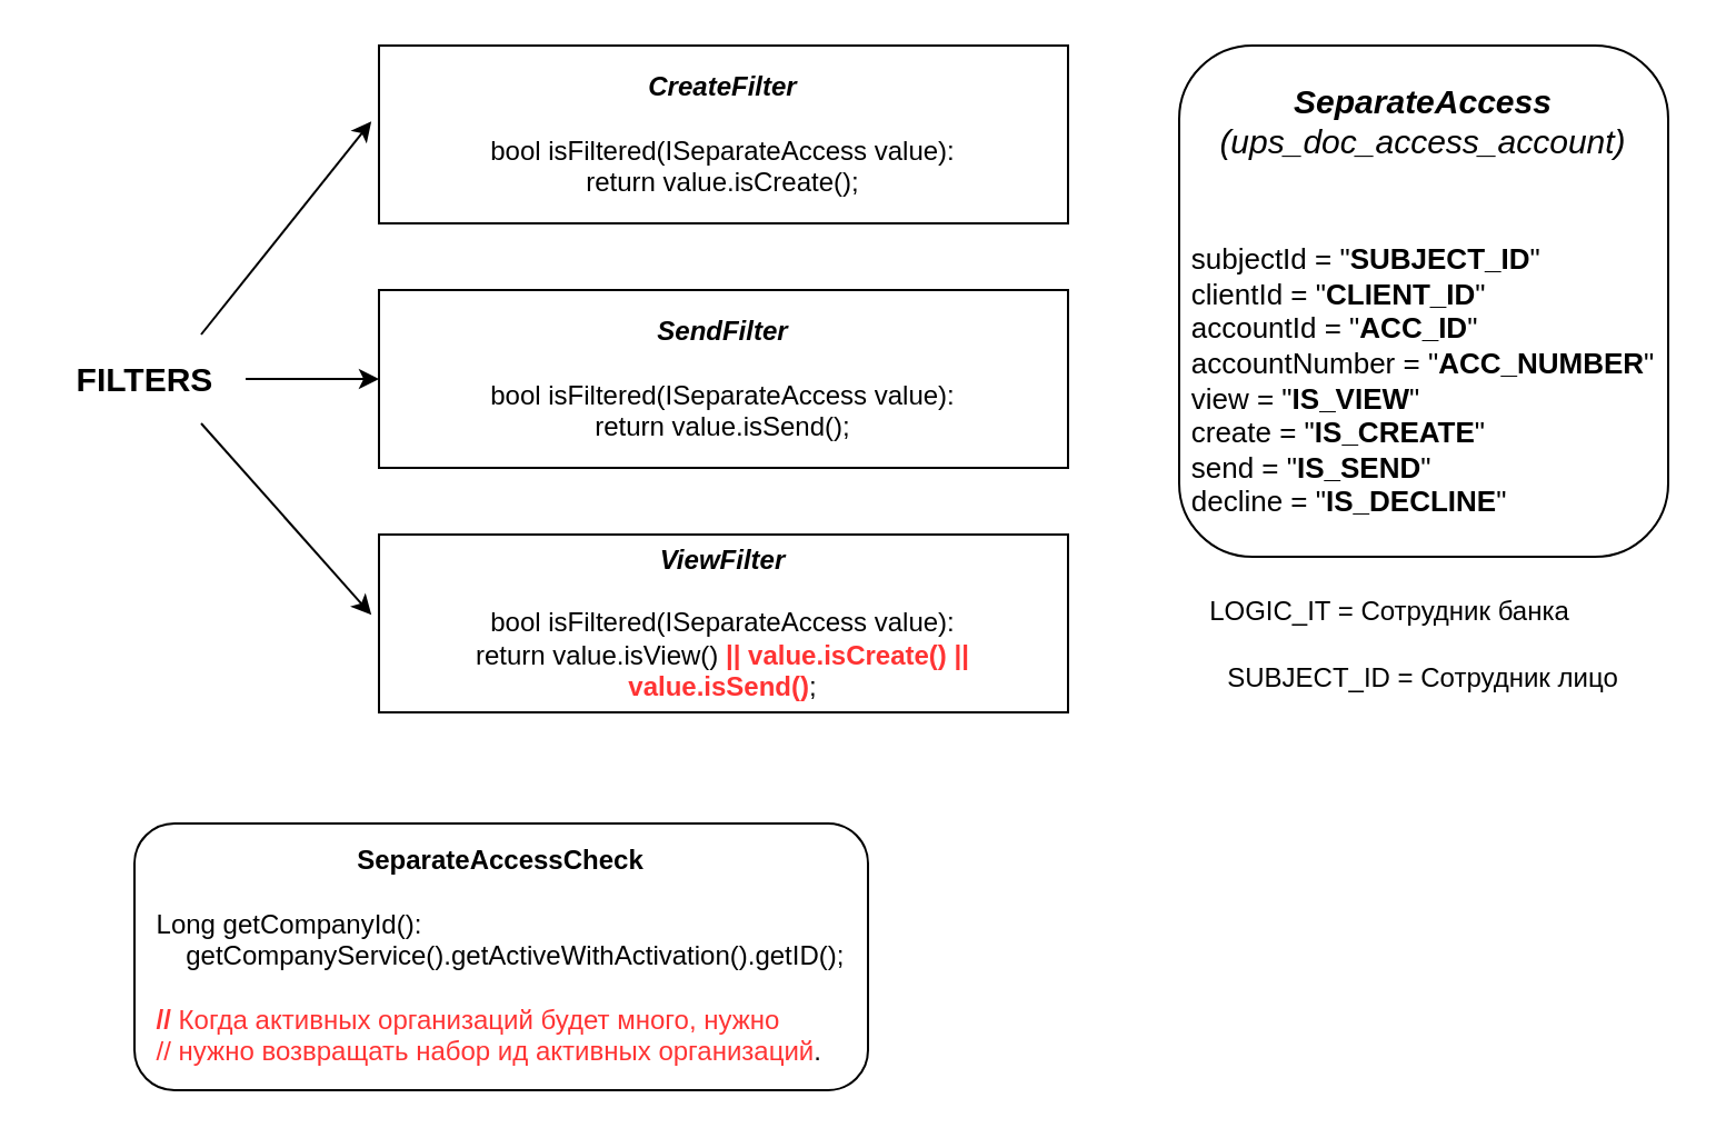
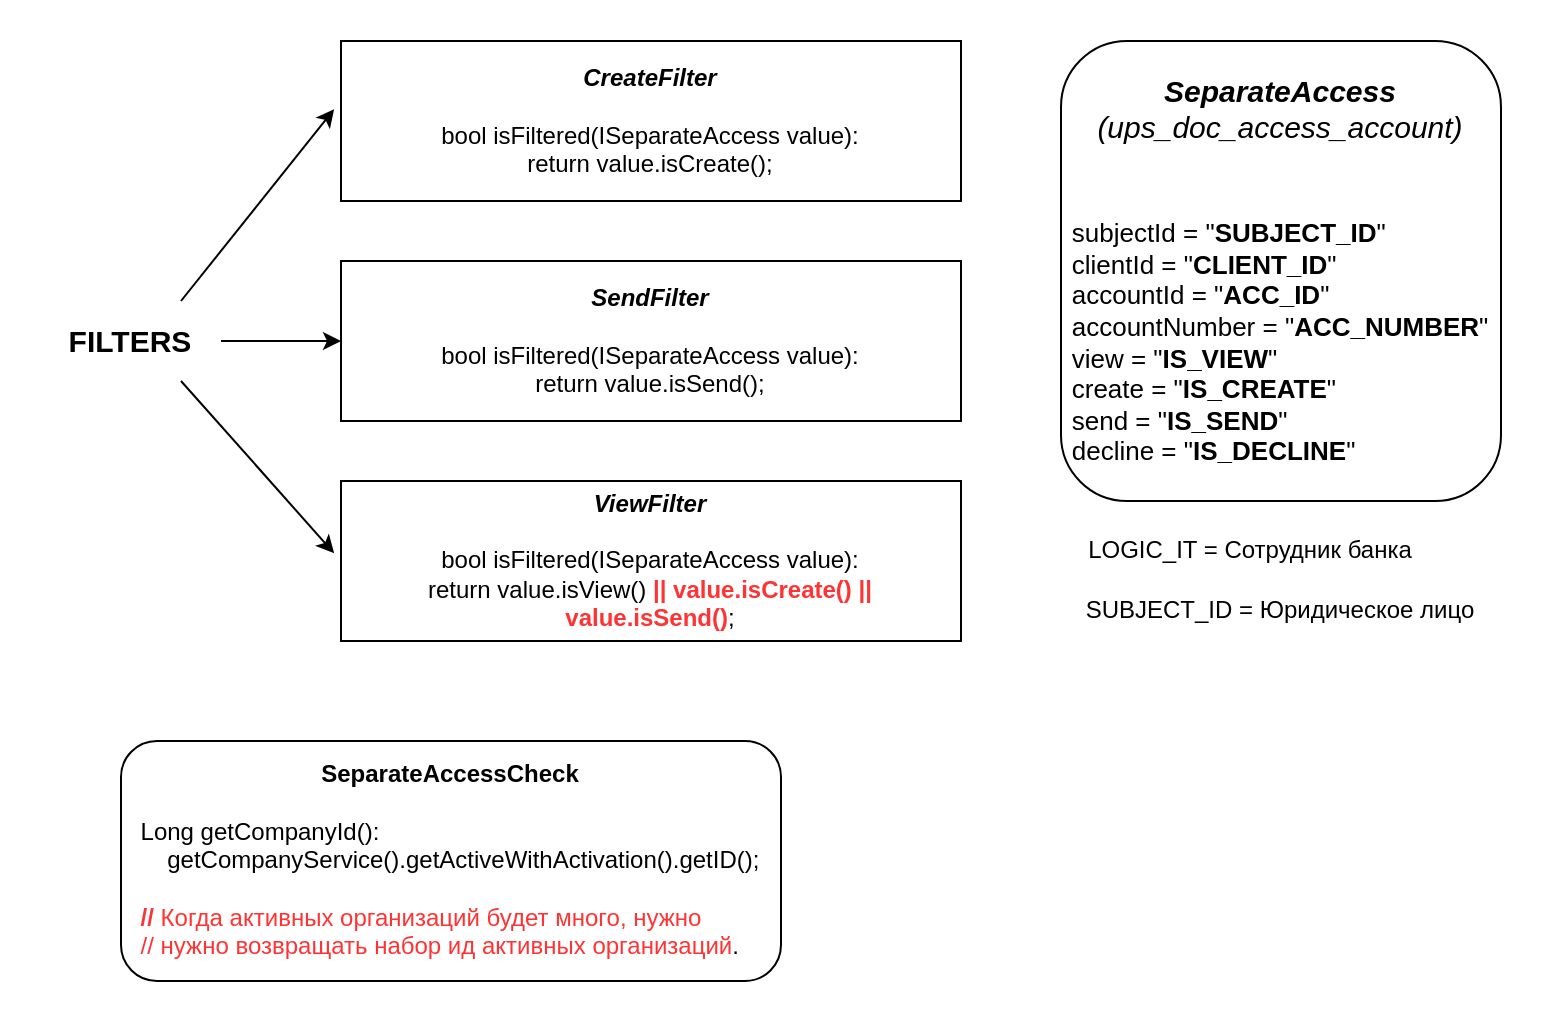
- <mxCell id="11" value="SUBJECT_ID = Сотрудник лицо" style="text;html=1;strokeColor=none;fillColor=none;align=center;verticalAlign=middle;whiteSpace=wrap;rounded=0;" vertex="1" parent="1"><mxGeometry x="535" y="300" width="210" height="10" as="geometry" /></mxCell>
+ <mxCell id="11" value="SUBJECT_ID = Юридическое лицо" style="text;html=1;strokeColor=none;fillColor=none;align=center;verticalAlign=middle;whiteSpace=wrap;rounded=0;" vertex="1" parent="1"><mxGeometry x="535" y="300" width="210" height="10" as="geometry" /></mxCell>
